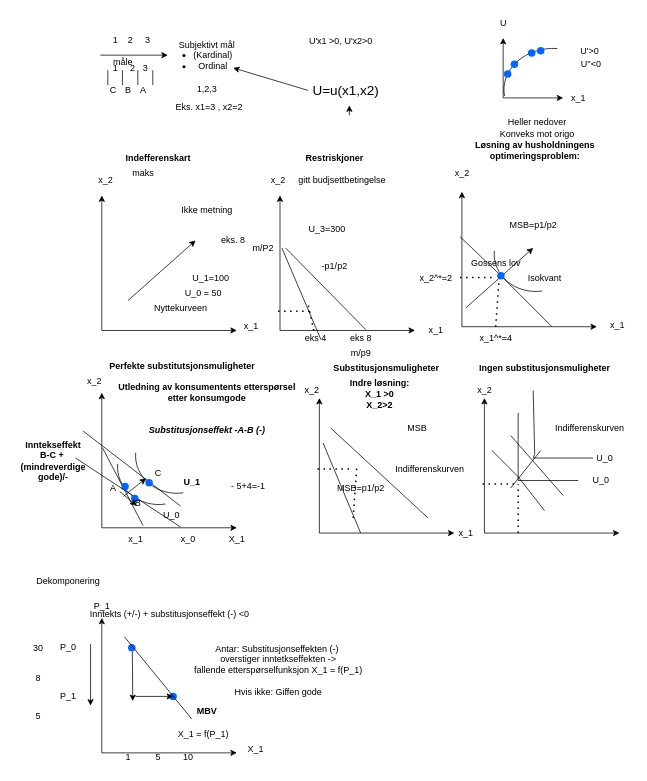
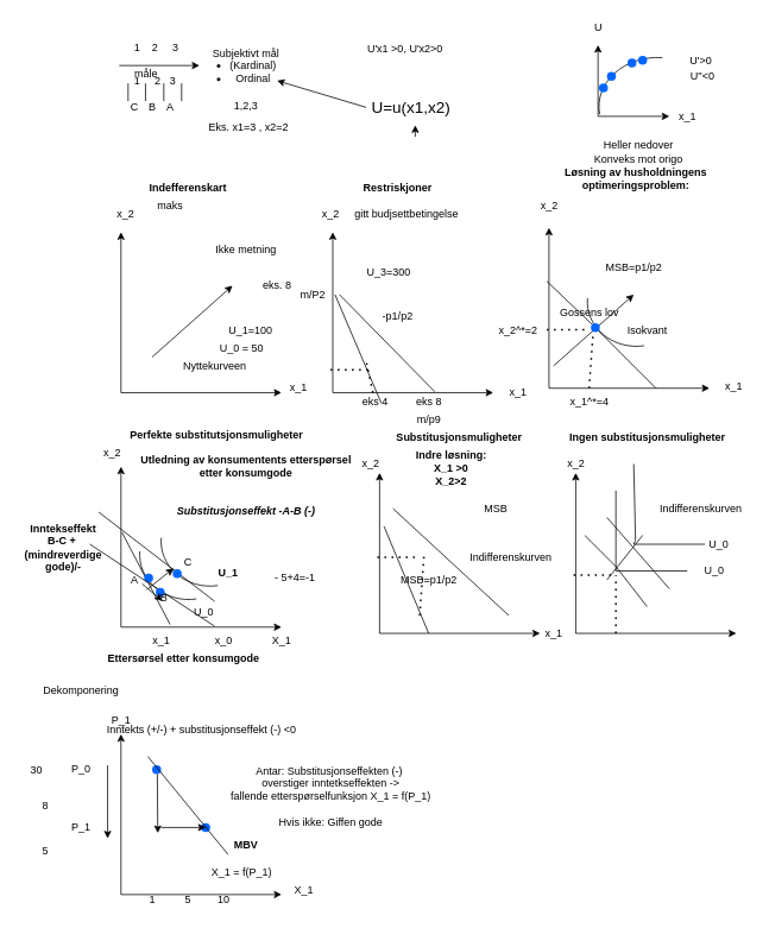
+ <mxCell id="139" value="&lt;b&gt;Ettersørsel etter konsumgode&lt;/b&gt;" style="text;html=1;align=center;verticalAlign=middle;resizable=0;points=[];autosize=1;" parent="1" vertex="1"><mxGeometry x="110" y="728" width="190" height="20" as="geometry" /></mxCell>
- <mxCell id="152" value="30" style="text;html=1;align=center;verticalAlign=middle;resizable=0;points=[];autosize=1;" parent="1" vertex="1"><mxGeometry x="35" y="854" width="30" height="20" as="geometry" /></mxCell>
+ <mxCell id="152" value="30" style="text;html=1;align=center;verticalAlign=middle;resizable=0;points=[];autosize=1;" parent="1" vertex="1"><mxGeometry x="25" y="854" width="30" height="20" as="geometry" /></mxCell>
